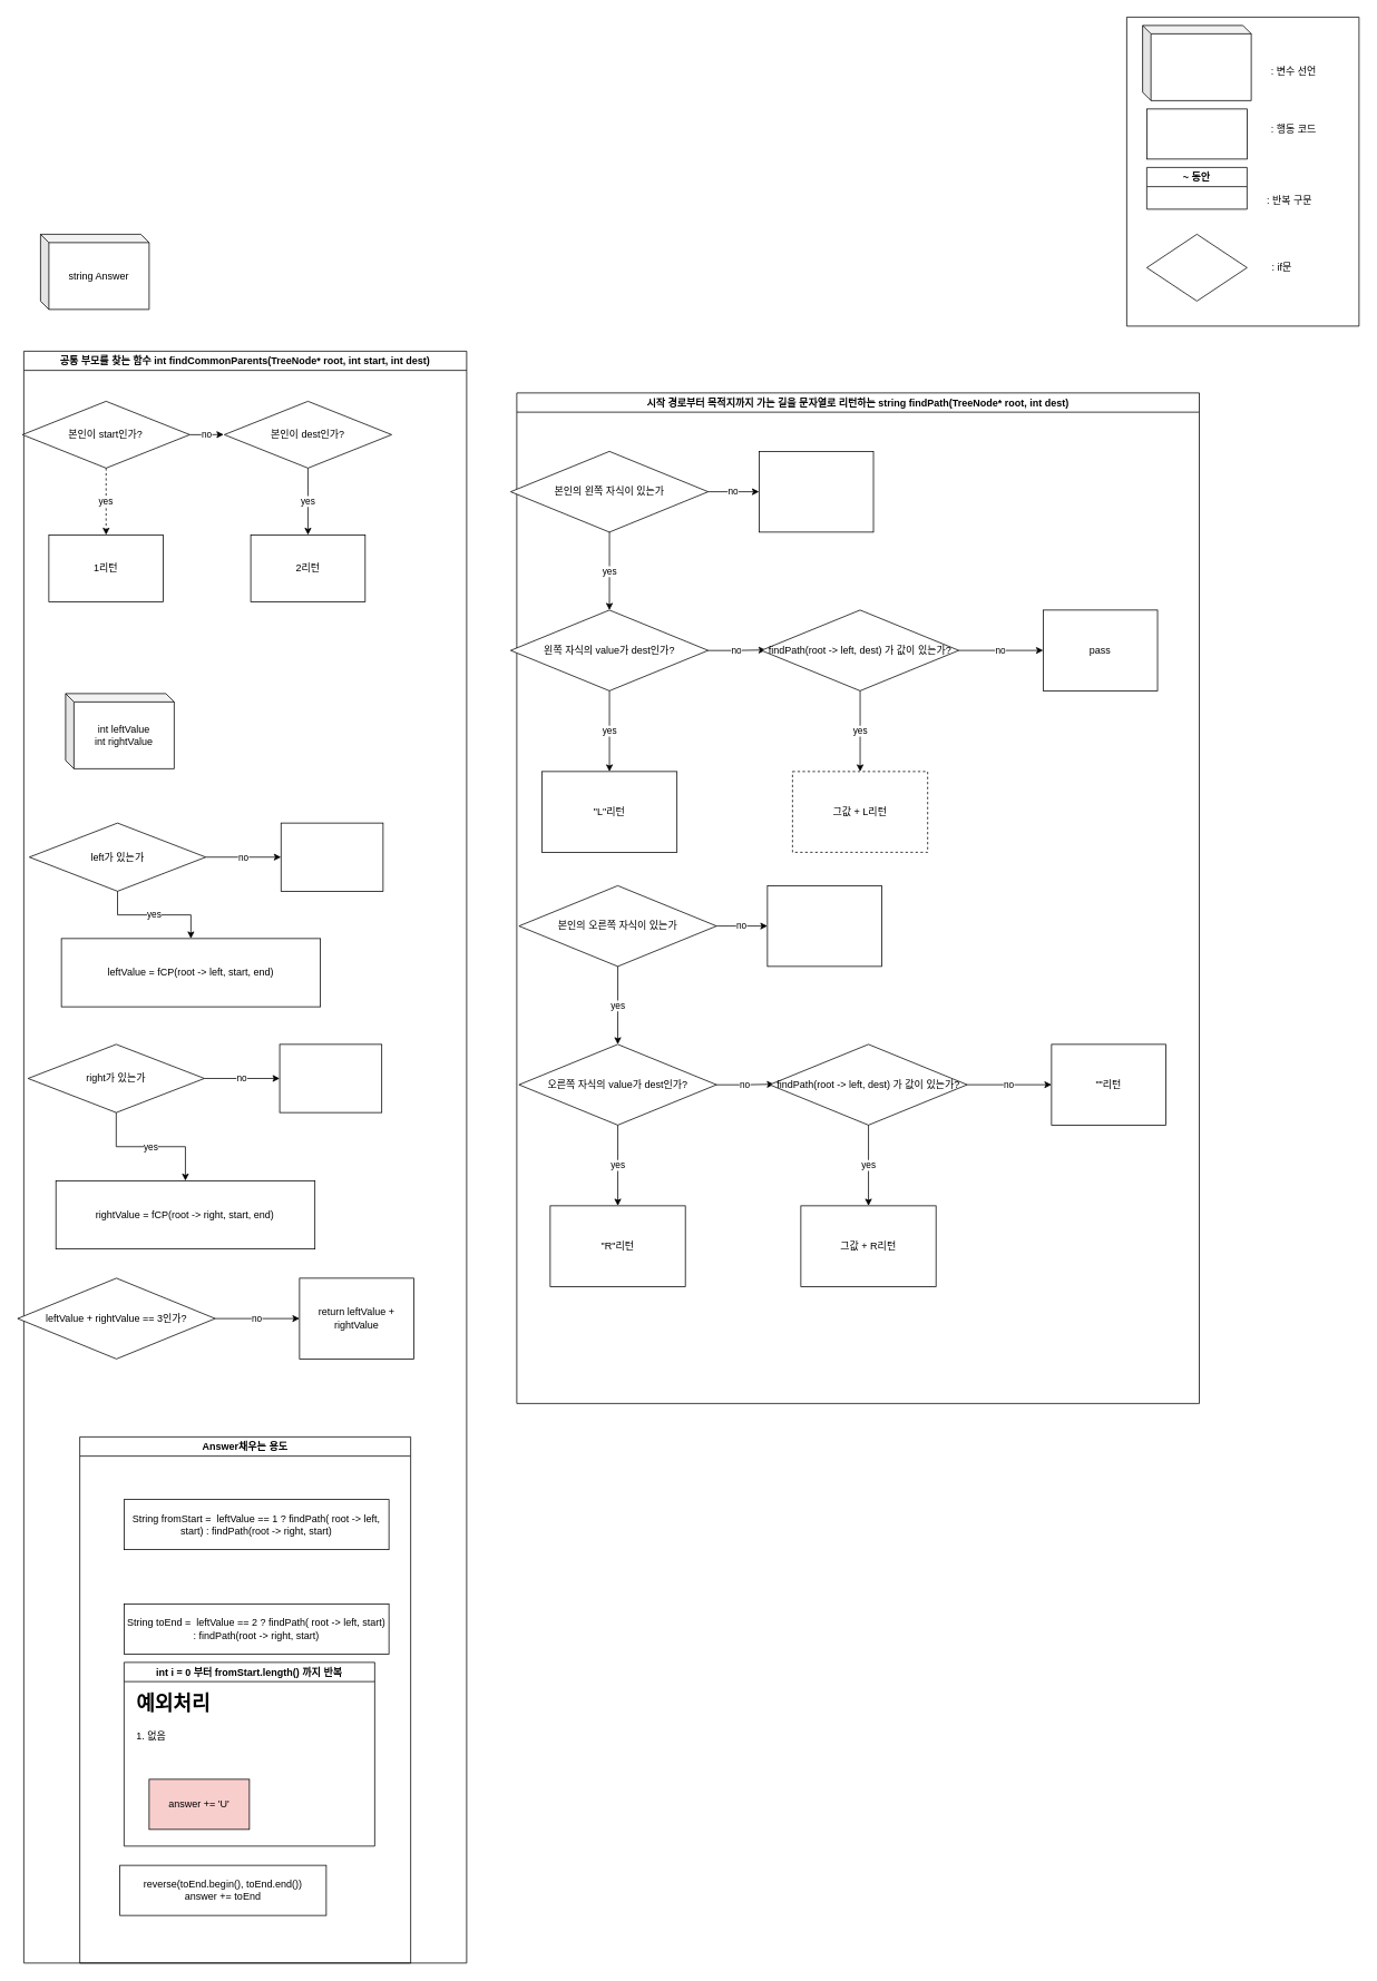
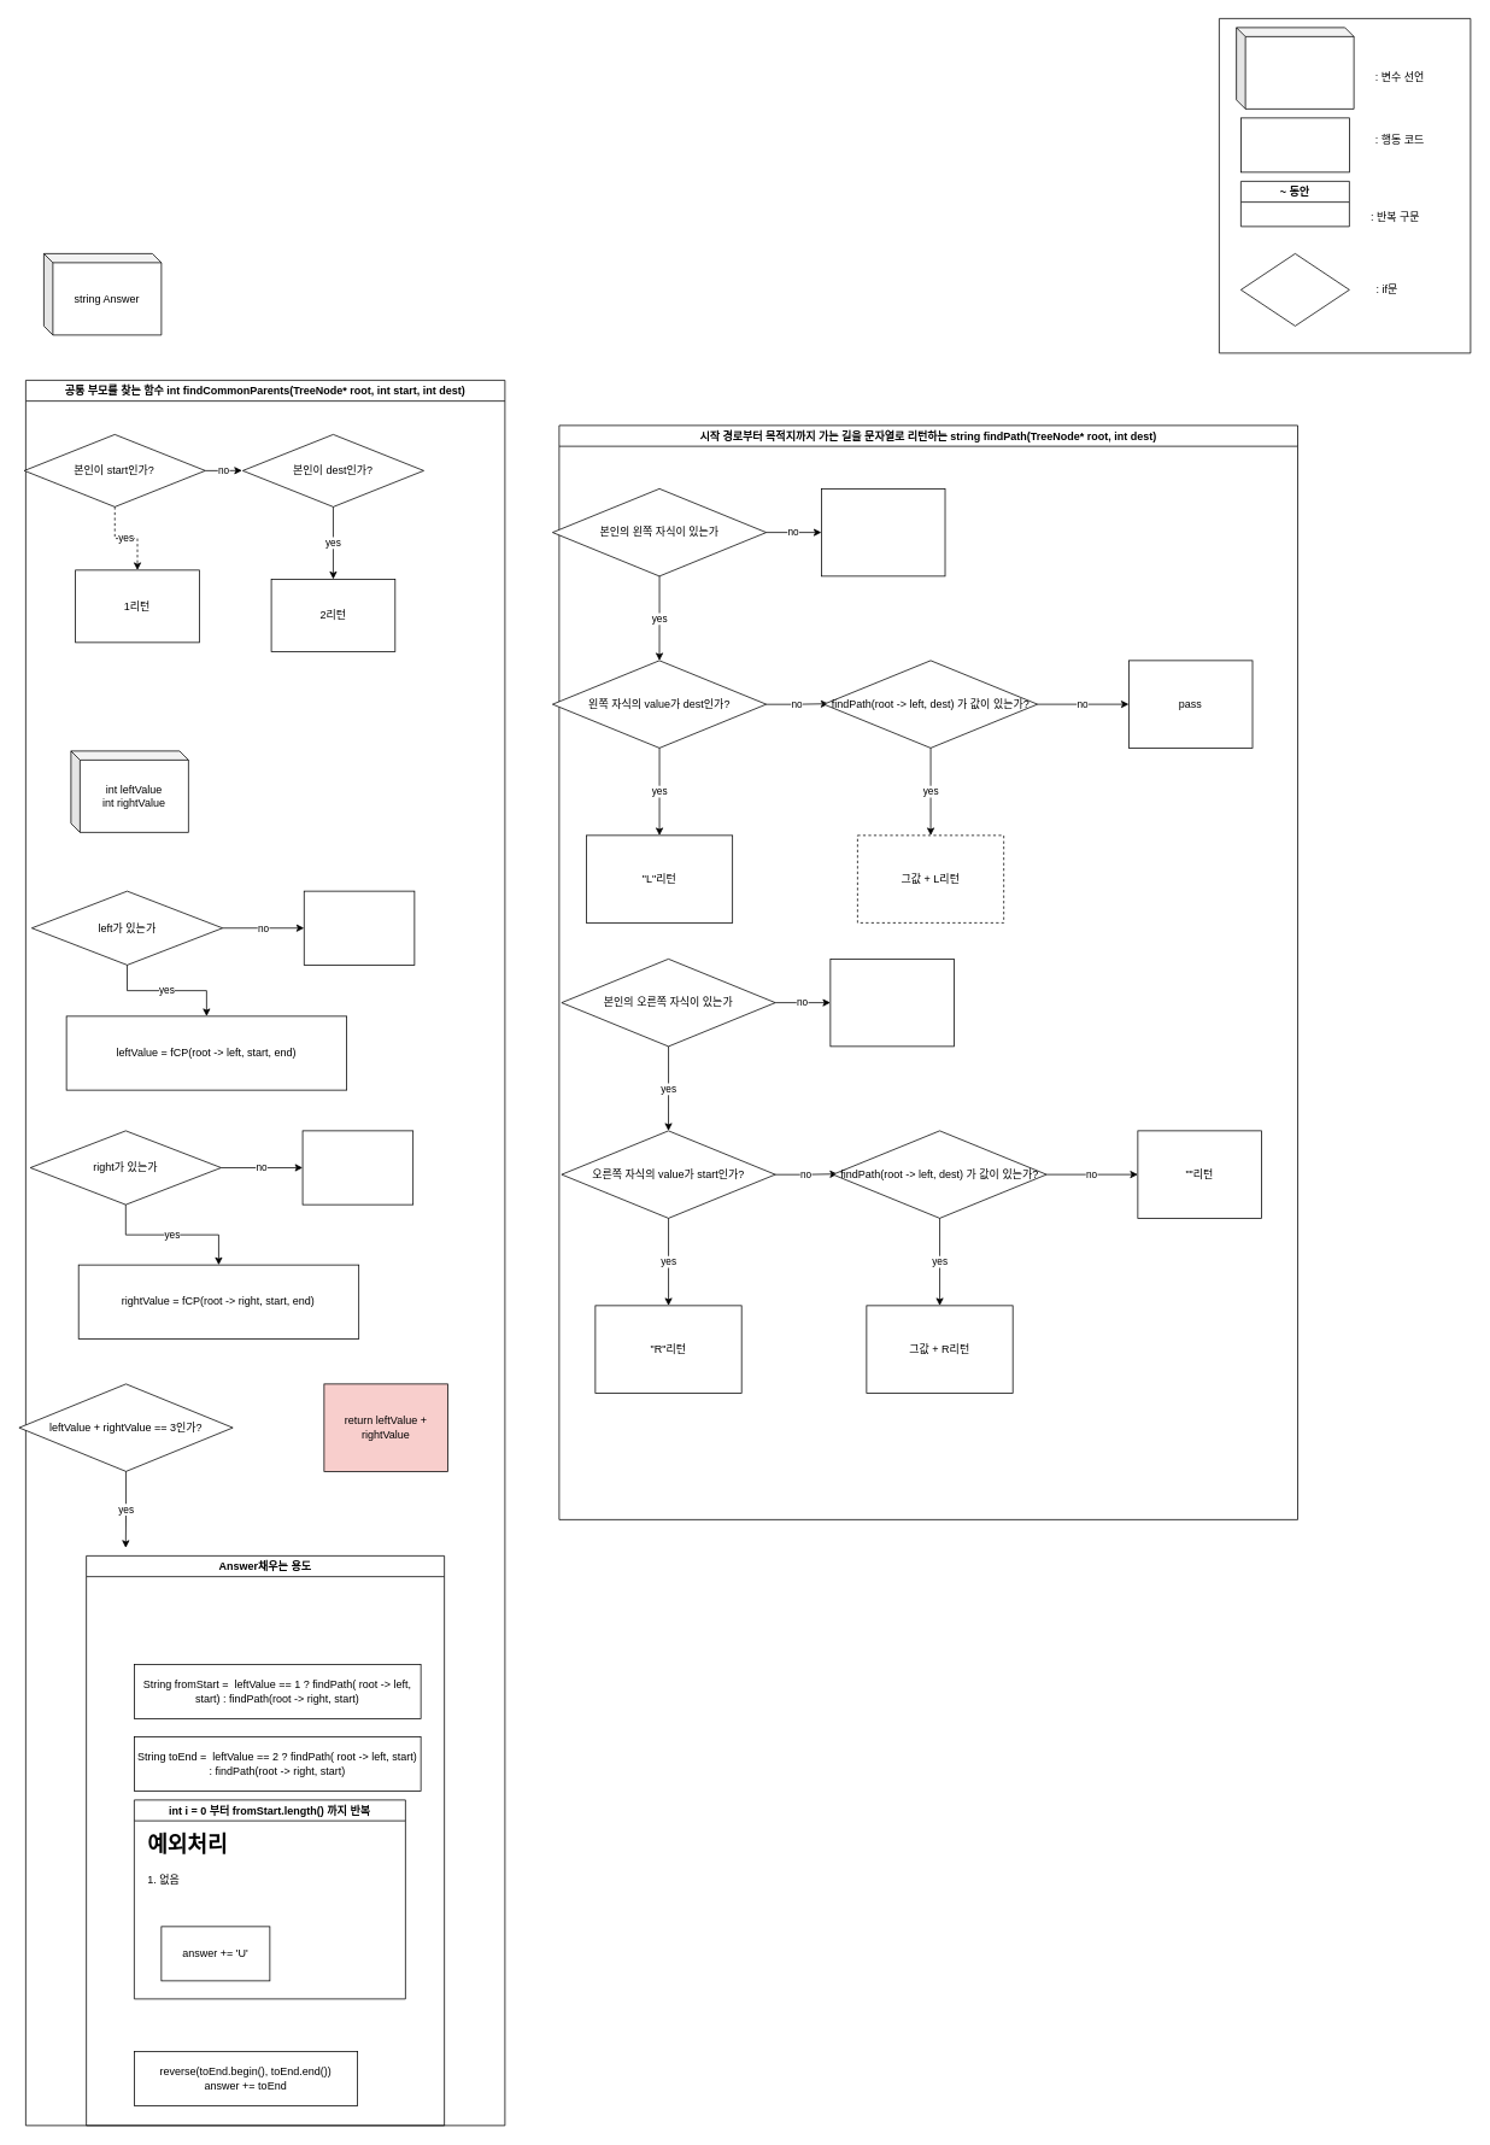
- <mxCell id="14" value="1리턴" style="whiteSpace=wrap;html=1;rounded=0;" vertex="1" parent="12"><mxGeometry y="160.0" width="136.98" height="80.0" as="geometry" /></mxCell>
+ <mxCell id="14" value="1리턴" style="whiteSpace=wrap;html=1;rounded=0;" vertex="1" parent="12"><mxGeometry x="25" y="150" width="136.98" height="80.0" as="geometry" /></mxCell>
- <mxCell id="68" value="오른쪽 자식의 value가 dest인가?" style="rhombus;whiteSpace=wrap;html=1;" vertex="1" parent="67"><mxGeometry x="-37.32" width="236.37" height="96.67" as="geometry" /></mxCell>
+ <mxCell id="68" value="오른쪽 자식의 value가 start인가?" style="rhombus;whiteSpace=wrap;html=1;" vertex="1" parent="67"><mxGeometry x="-37.32" width="236.37" height="96.67" as="geometry" /></mxCell>
- <mxCell id="29" value="rightValue = fCP(root -&amp;gt; right, start, end)" style="whiteSpace=wrap;html=1;rounded=0;" vertex="1" parent="27"><mxGeometry y="163.33" width="310" height="81.67" as="geometry" /></mxCell>
+ <mxCell id="29" value="rightValue = fCP(root -&amp;gt; right, start, end)" style="whiteSpace=wrap;html=1;rounded=0;" vertex="1" parent="27"><mxGeometry x="20" y="148.33" width="310" height="81.67" as="geometry" /></mxCell>
- <mxCell id="36" value="no" style="edgeStyle=orthogonalEdgeStyle;rounded=0;orthogonalLoop=1;jettySize=auto;html=1;" edge="1" parent="11" source="33" target="35"><mxGeometry relative="1" as="geometry" /></mxCell>
- <mxCell id="35" value="return leftValue + rightValue" style="whiteSpace=wrap;html=1;rounded=0;" vertex="1" parent="11"><mxGeometry x="330.003" y="1110" width="136.847" height="96.667" as="geometry" /></mxCell>
+ <mxCell id="35" value="return leftValue + rightValue" style="whiteSpace=wrap;html=1;rounded=0;fillColor=#f8cecc;" vertex="1" parent="11"><mxGeometry x="330.003" y="1110" width="136.847" height="96.667" as="geometry" /></mxCell>
+ <mxCell id="34" value="yes" style="edgeStyle=orthogonalEdgeStyle;rounded=0;orthogonalLoop=1;jettySize=auto;html=1;entryX=0.11;entryY=-0.014;entryDx=0;entryDy=0;entryPerimeter=0;" edge="1" parent="11" source="33" target="37"><mxGeometry relative="1" as="geometry"><mxPoint x="110.9" y="1303.333" as="targetPoint" /></mxGeometry></mxCell>
- <mxCell id="38" value="String fromStart =&amp;nbsp; leftValue == 1 ? findPath( root -&amp;gt; left, start) : findPath(root -&amp;gt; right, start)" style="rounded=0;whiteSpace=wrap;html=1;" vertex="1" parent="37"><mxGeometry x="53" y="75" width="317" height="60" as="geometry" /></mxCell>
+ <mxCell id="38" value="String fromStart =&amp;nbsp; leftValue == 1 ? findPath( root -&amp;gt; left, start) : findPath(root -&amp;gt; right, start)" style="rounded=0;whiteSpace=wrap;html=1;" vertex="1" parent="37"><mxGeometry x="53" y="120" width="317" height="60" as="geometry" /></mxCell>
- <mxCell id="43" value="answer += 'U'" style="rounded=0;whiteSpace=wrap;html=1;fillColor=#f8cecc;" vertex="1" parent="41"><mxGeometry x="30" y="140" width="120" height="60" as="geometry" /></mxCell>
+ <mxCell id="43" value="answer += 'U'" style="rounded=0;whiteSpace=wrap;html=1;" vertex="1" parent="41"><mxGeometry x="30" y="140" width="120" height="60" as="geometry" /></mxCell>
- <mxCell id="40" value="reverse(toEnd.begin(), toEnd.end())&lt;br&gt;answer += toEnd" style="rounded=0;whiteSpace=wrap;html=1;" vertex="1" parent="37"><mxGeometry x="48" y="513" width="247" height="60" as="geometry" /></mxCell>
+ <mxCell id="40" value="reverse(toEnd.begin(), toEnd.end())&lt;br&gt;answer += toEnd" style="rounded=0;whiteSpace=wrap;html=1;" vertex="1" parent="37"><mxGeometry x="53" y="548" width="247" height="60" as="geometry" /></mxCell>
